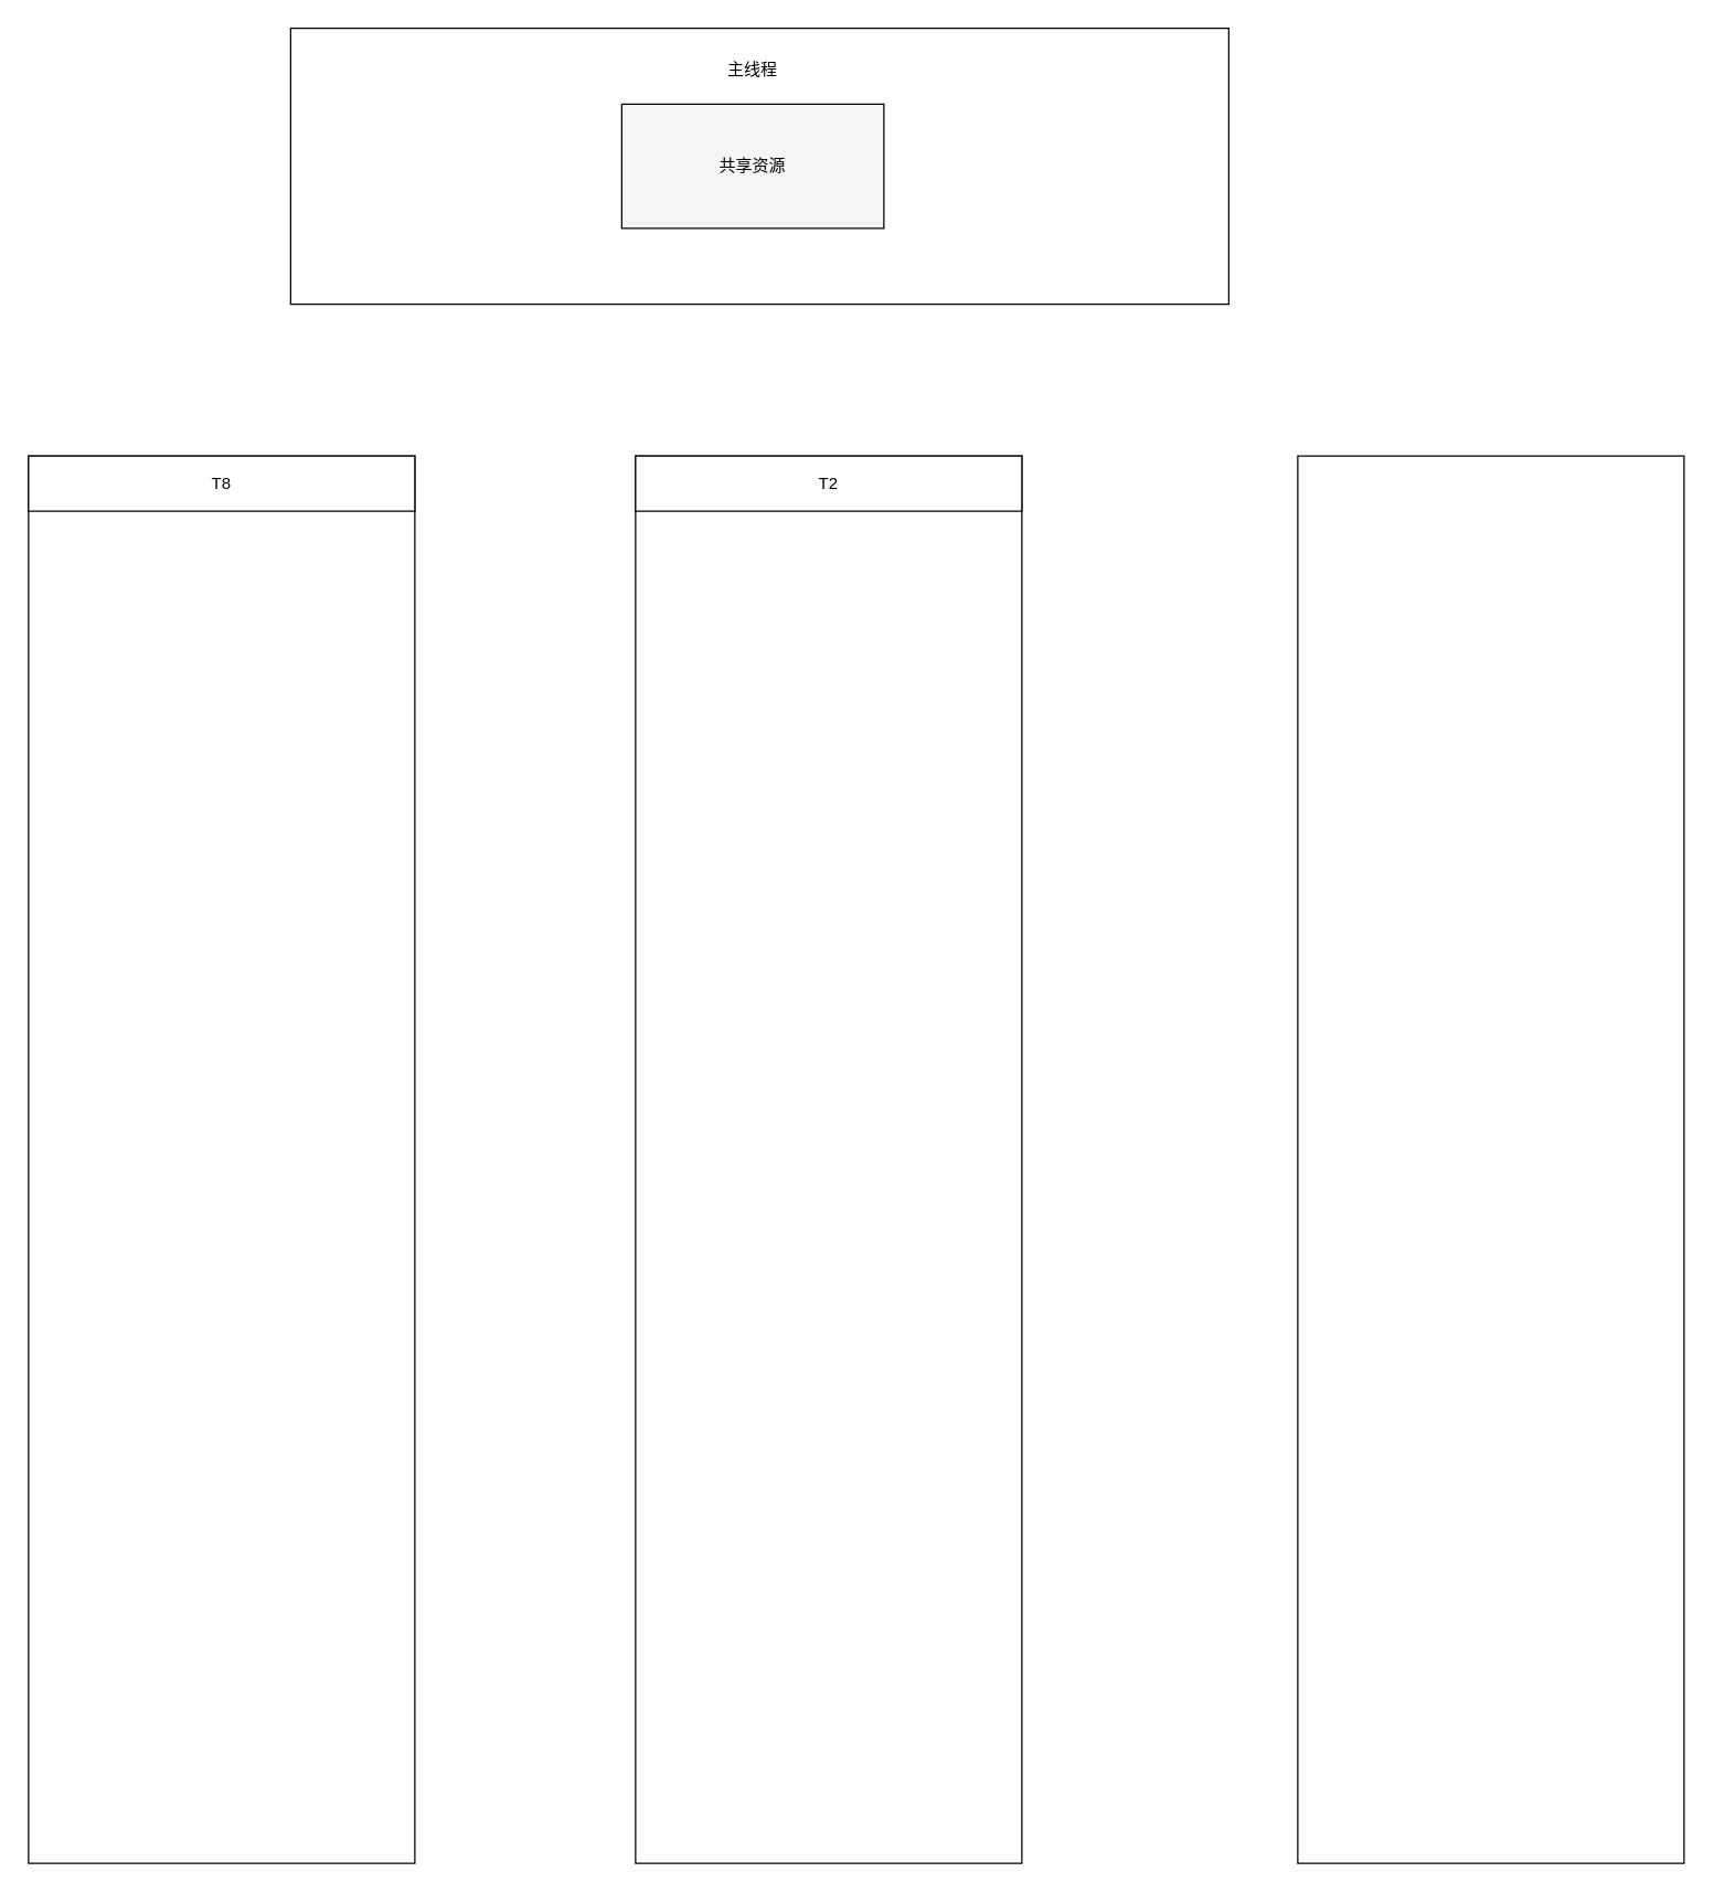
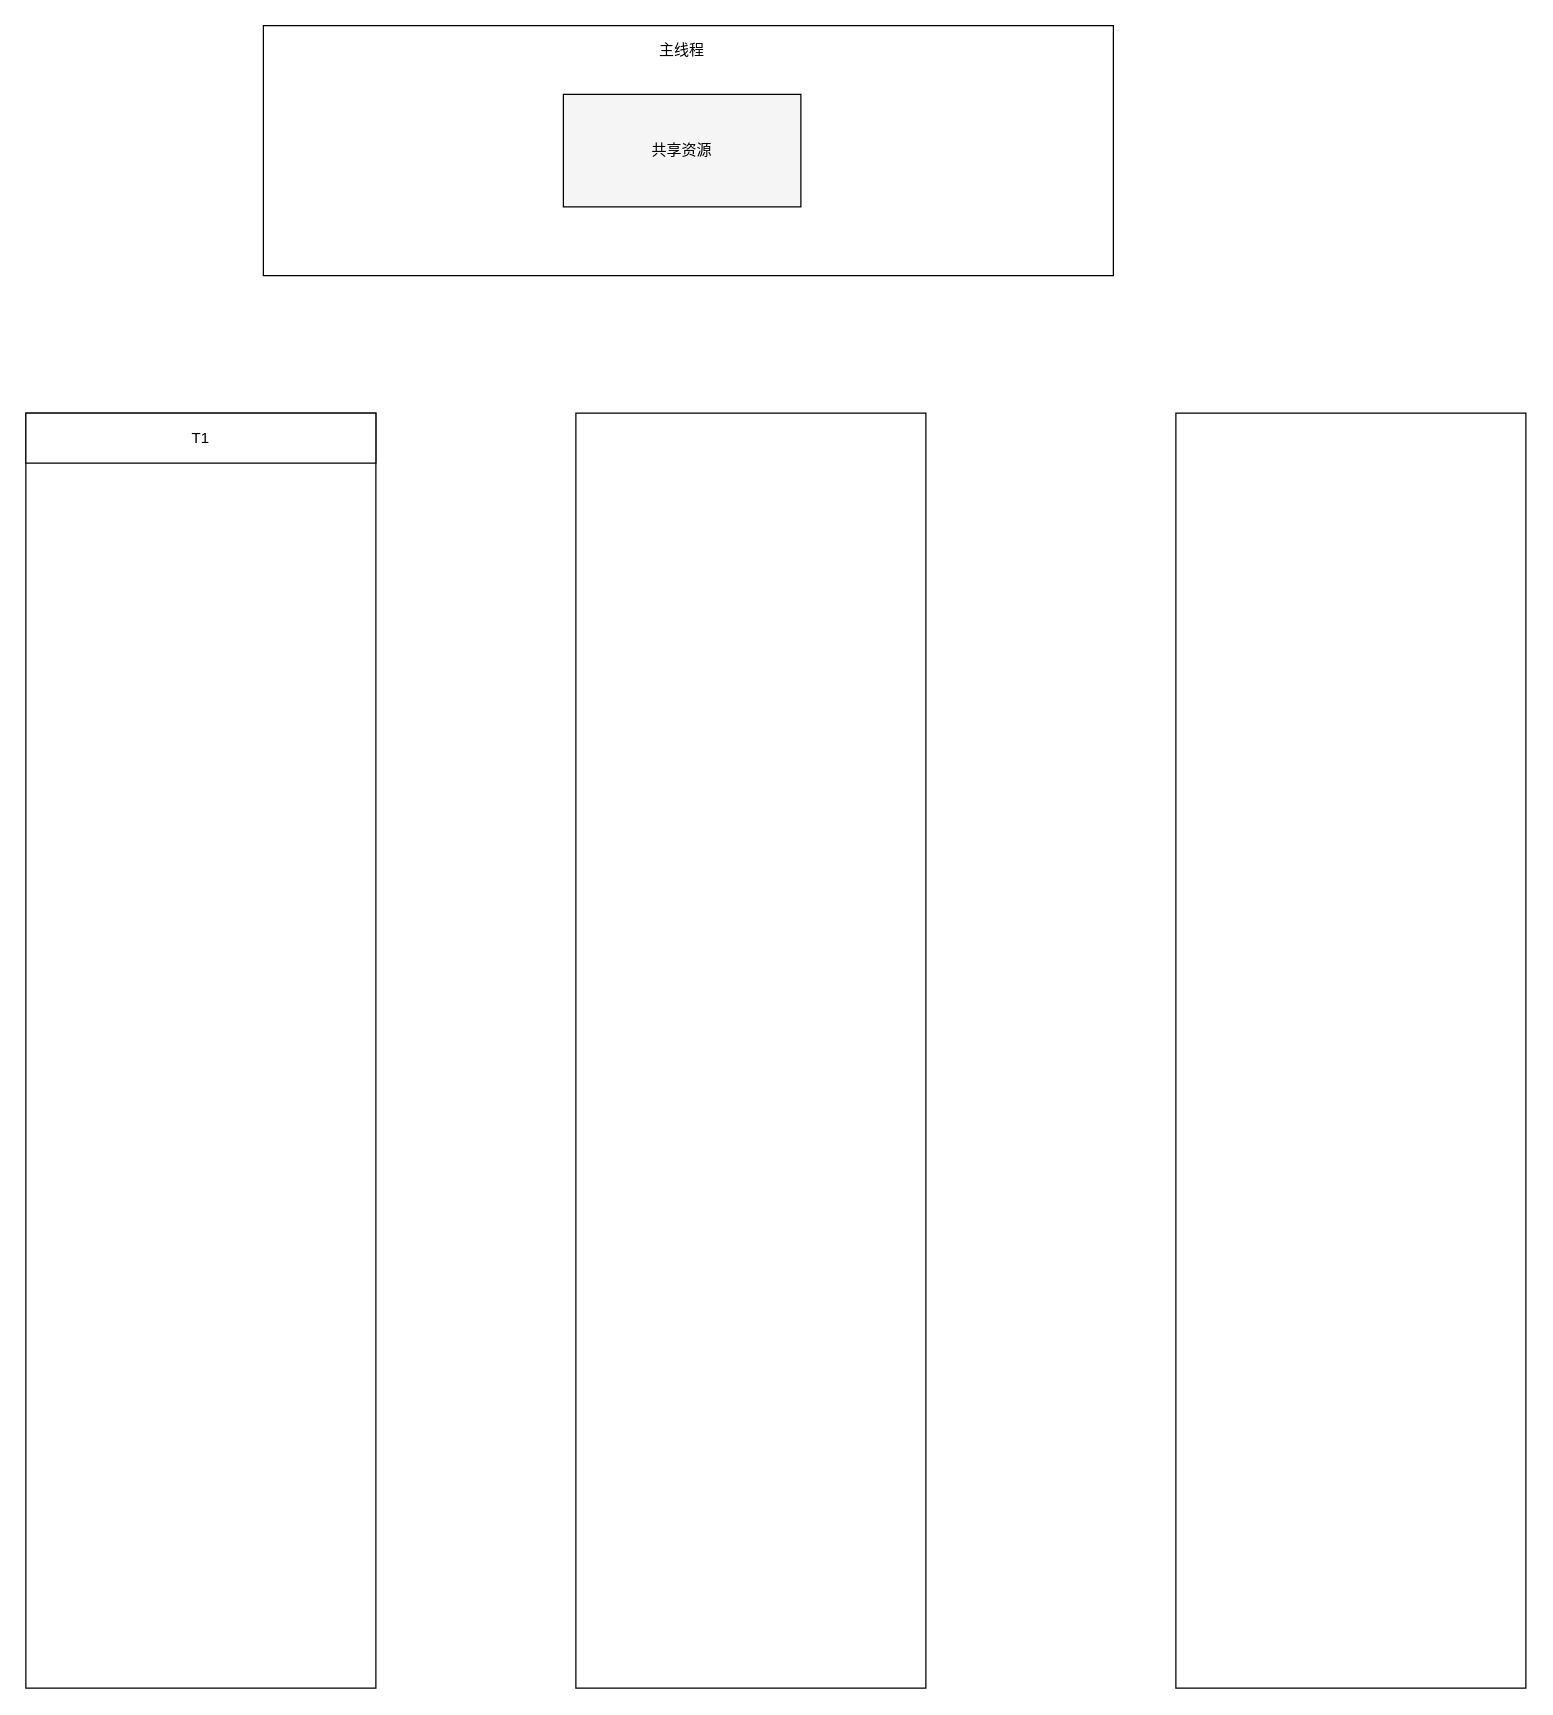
- <mxCell id="12" value="主线程" style="text;html=1;strokeColor=none;fillColor=none;align=center;verticalAlign=middle;whiteSpace=wrap;rounded=0;" vertex="1" parent="10"><mxGeometry x="260" y="20" width="150" height="20" as="geometry" /></mxCell>
+ <mxCell id="12" value="主线程" style="text;html=1;strokeColor=none;fillColor=none;align=center;verticalAlign=middle;whiteSpace=wrap;rounded=0;" vertex="1" parent="10"><mxGeometry x="260" y="10" width="150" height="20" as="geometry" /></mxCell>
- <mxCell id="4" value="T8" style="rounded=0;whiteSpace=wrap;html=1;" vertex="1" parent="2"><mxGeometry width="280" height="40" as="geometry" /></mxCell>
+ <mxCell id="4" value="T1" style="rounded=0;whiteSpace=wrap;html=1;" vertex="1" parent="2"><mxGeometry width="280" height="40" as="geometry" /></mxCell>
- <mxCell id="9" value="T2" style="rounded=0;whiteSpace=wrap;html=1;" vertex="1" parent="7"><mxGeometry width="280" height="40" as="geometry" /></mxCell>
